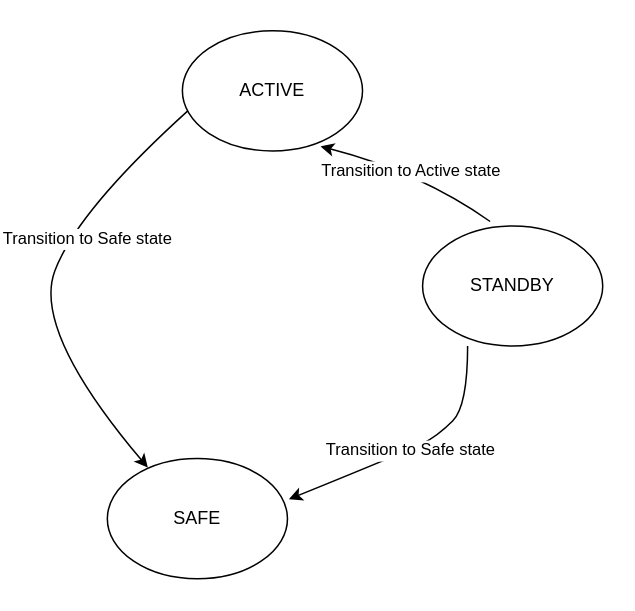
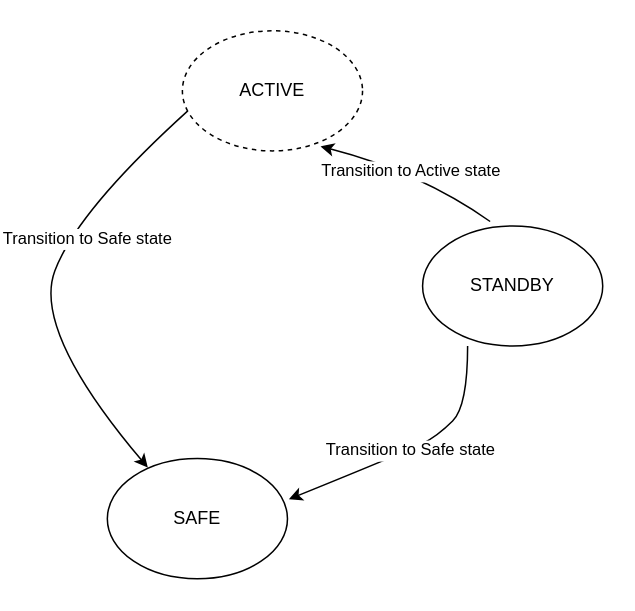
- <mxCell id="5" value="ACTIVE" style="ellipse;whiteSpace=wrap;html=1;" vertex="1" parent="1"><mxGeometry x="120" y="20" width="120" height="80" as="geometry" /></mxCell>
+ <mxCell id="5" value="ACTIVE" style="ellipse;whiteSpace=wrap;html=1;dashed=1;" vertex="1" parent="1"><mxGeometry x="120" y="20" width="120" height="80" as="geometry" /></mxCell>
